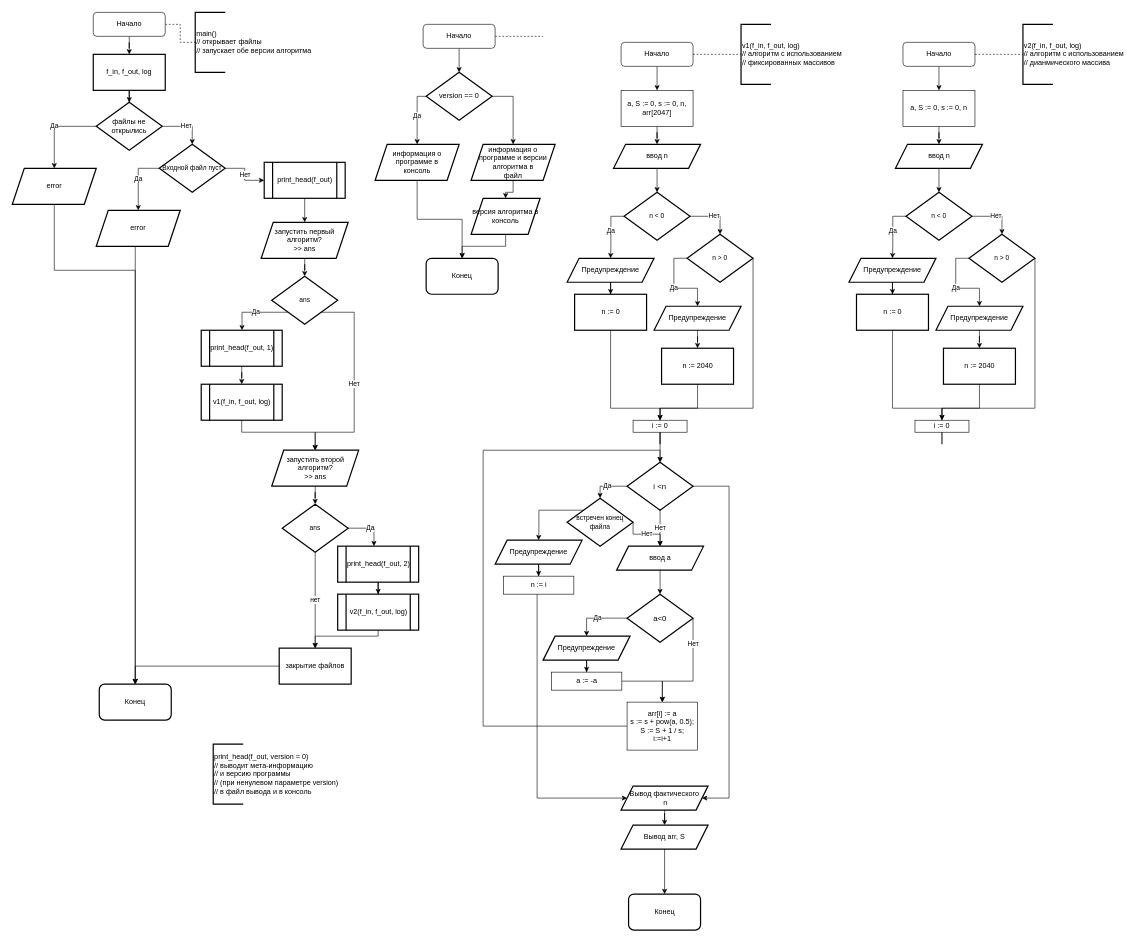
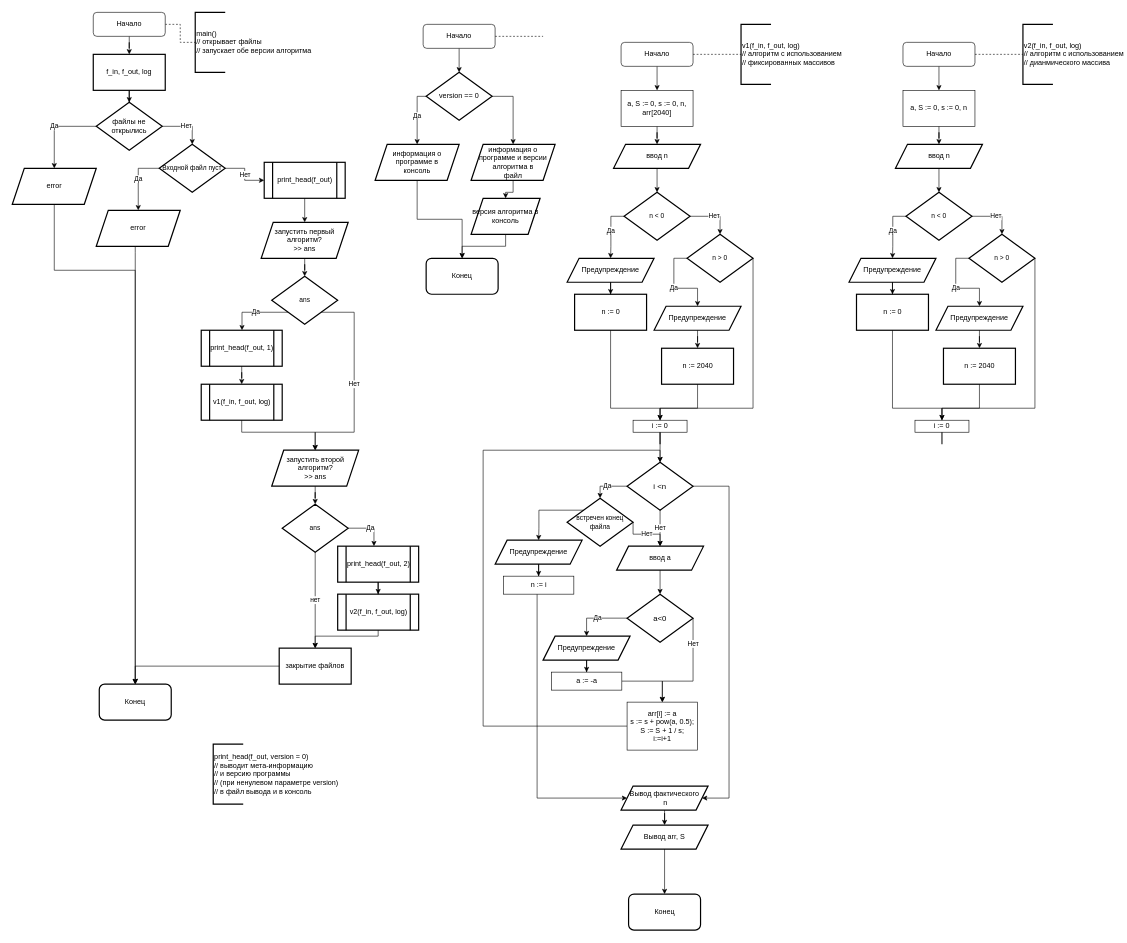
- <mxCell id="61" value="a, S := 0, s := 0, n, arr[2047]" style="rounded=0;whiteSpace=wrap;html=1;" vertex="1" parent="1"><mxGeometry x="1035" y="150" width="120" height="60" as="geometry" /></mxCell>
+ <mxCell id="61" value="a, S := 0, s := 0, n, arr[2040]" style="rounded=0;whiteSpace=wrap;html=1;" vertex="1" parent="1"><mxGeometry x="1035" y="150" width="120" height="60" as="geometry" /></mxCell>
